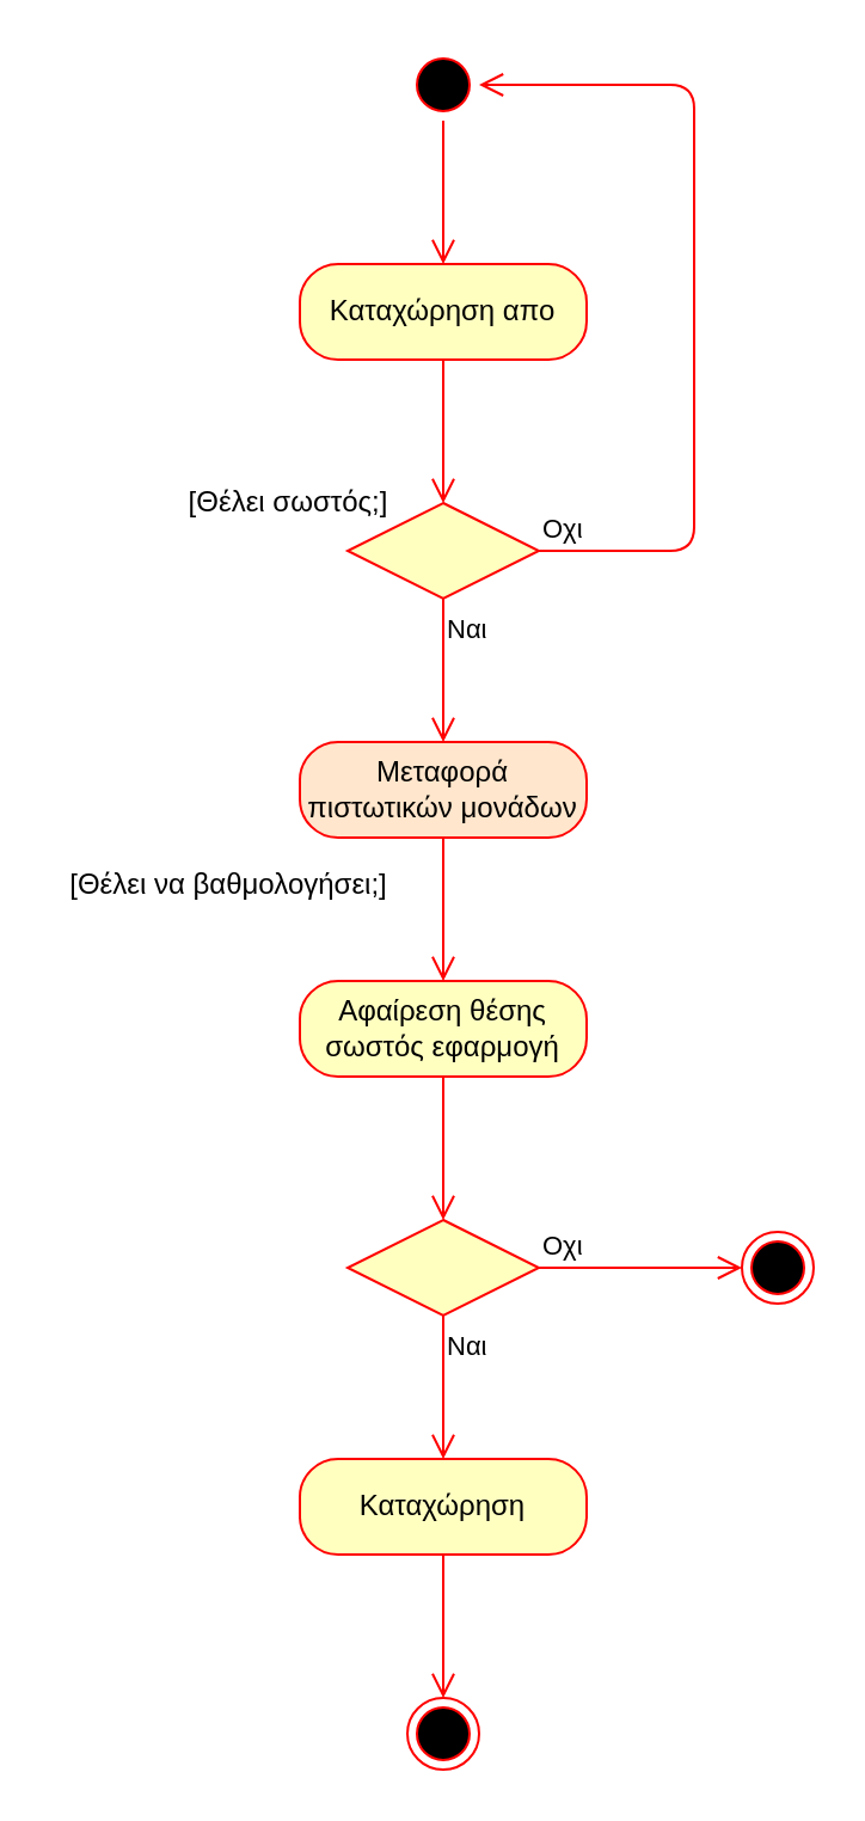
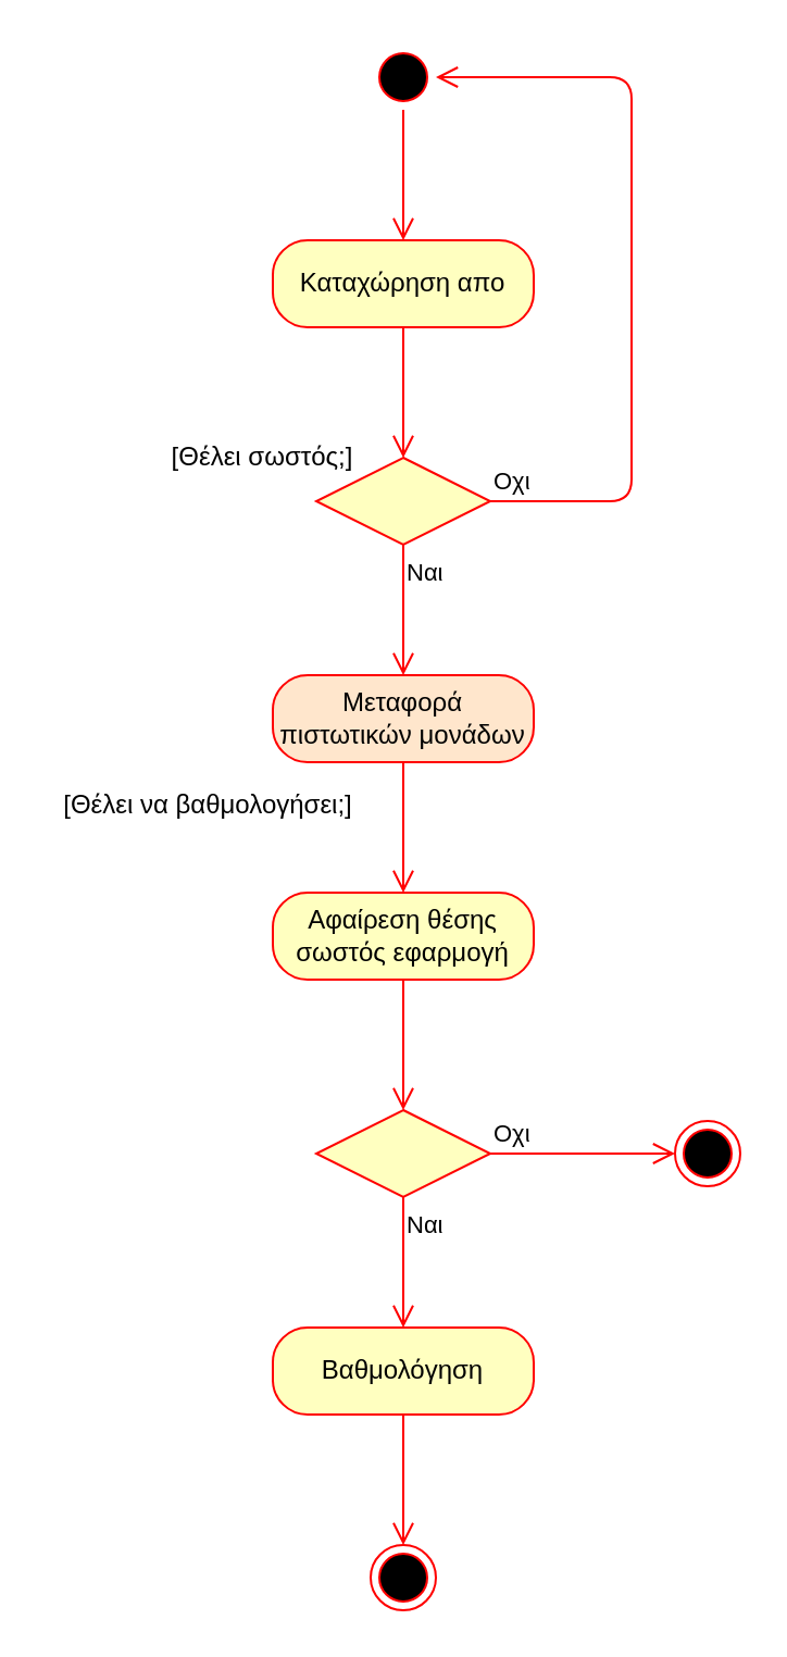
- <mxCell id="18" value="Καταχώρηση" style="rounded=1;whiteSpace=wrap;html=1;arcSize=40;fontColor=#000000;fillColor=#ffffc0;strokeColor=#ff0000;" parent="1" vertex="1"><mxGeometry x="125" y="610" width="120" height="40" as="geometry" /></mxCell>
+ <mxCell id="18" value="Βαθμολόγηση" style="rounded=1;whiteSpace=wrap;html=1;arcSize=40;fontColor=#000000;fillColor=#ffffc0;strokeColor=#ff0000;" parent="1" vertex="1"><mxGeometry x="125" y="610" width="120" height="40" as="geometry" /></mxCell>
